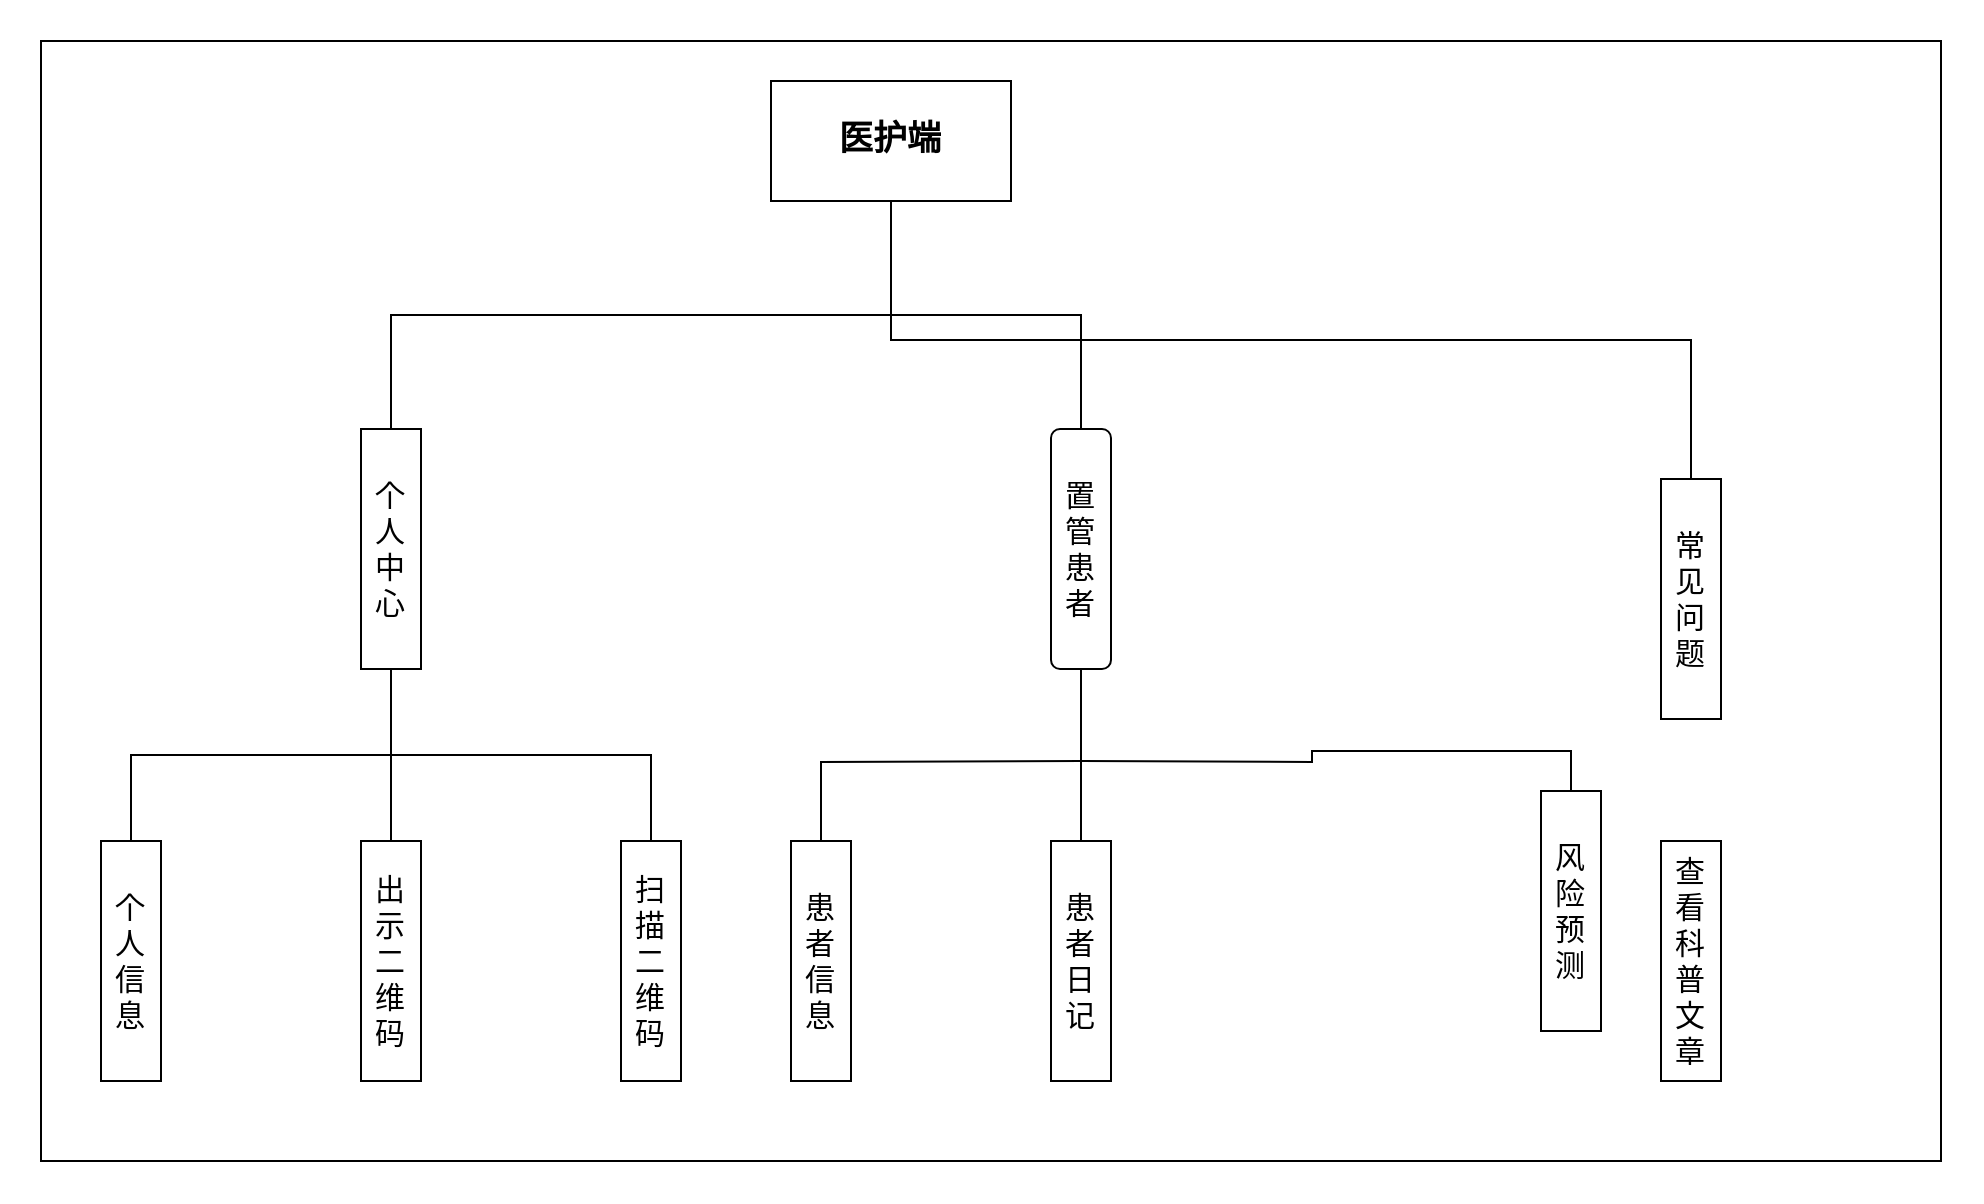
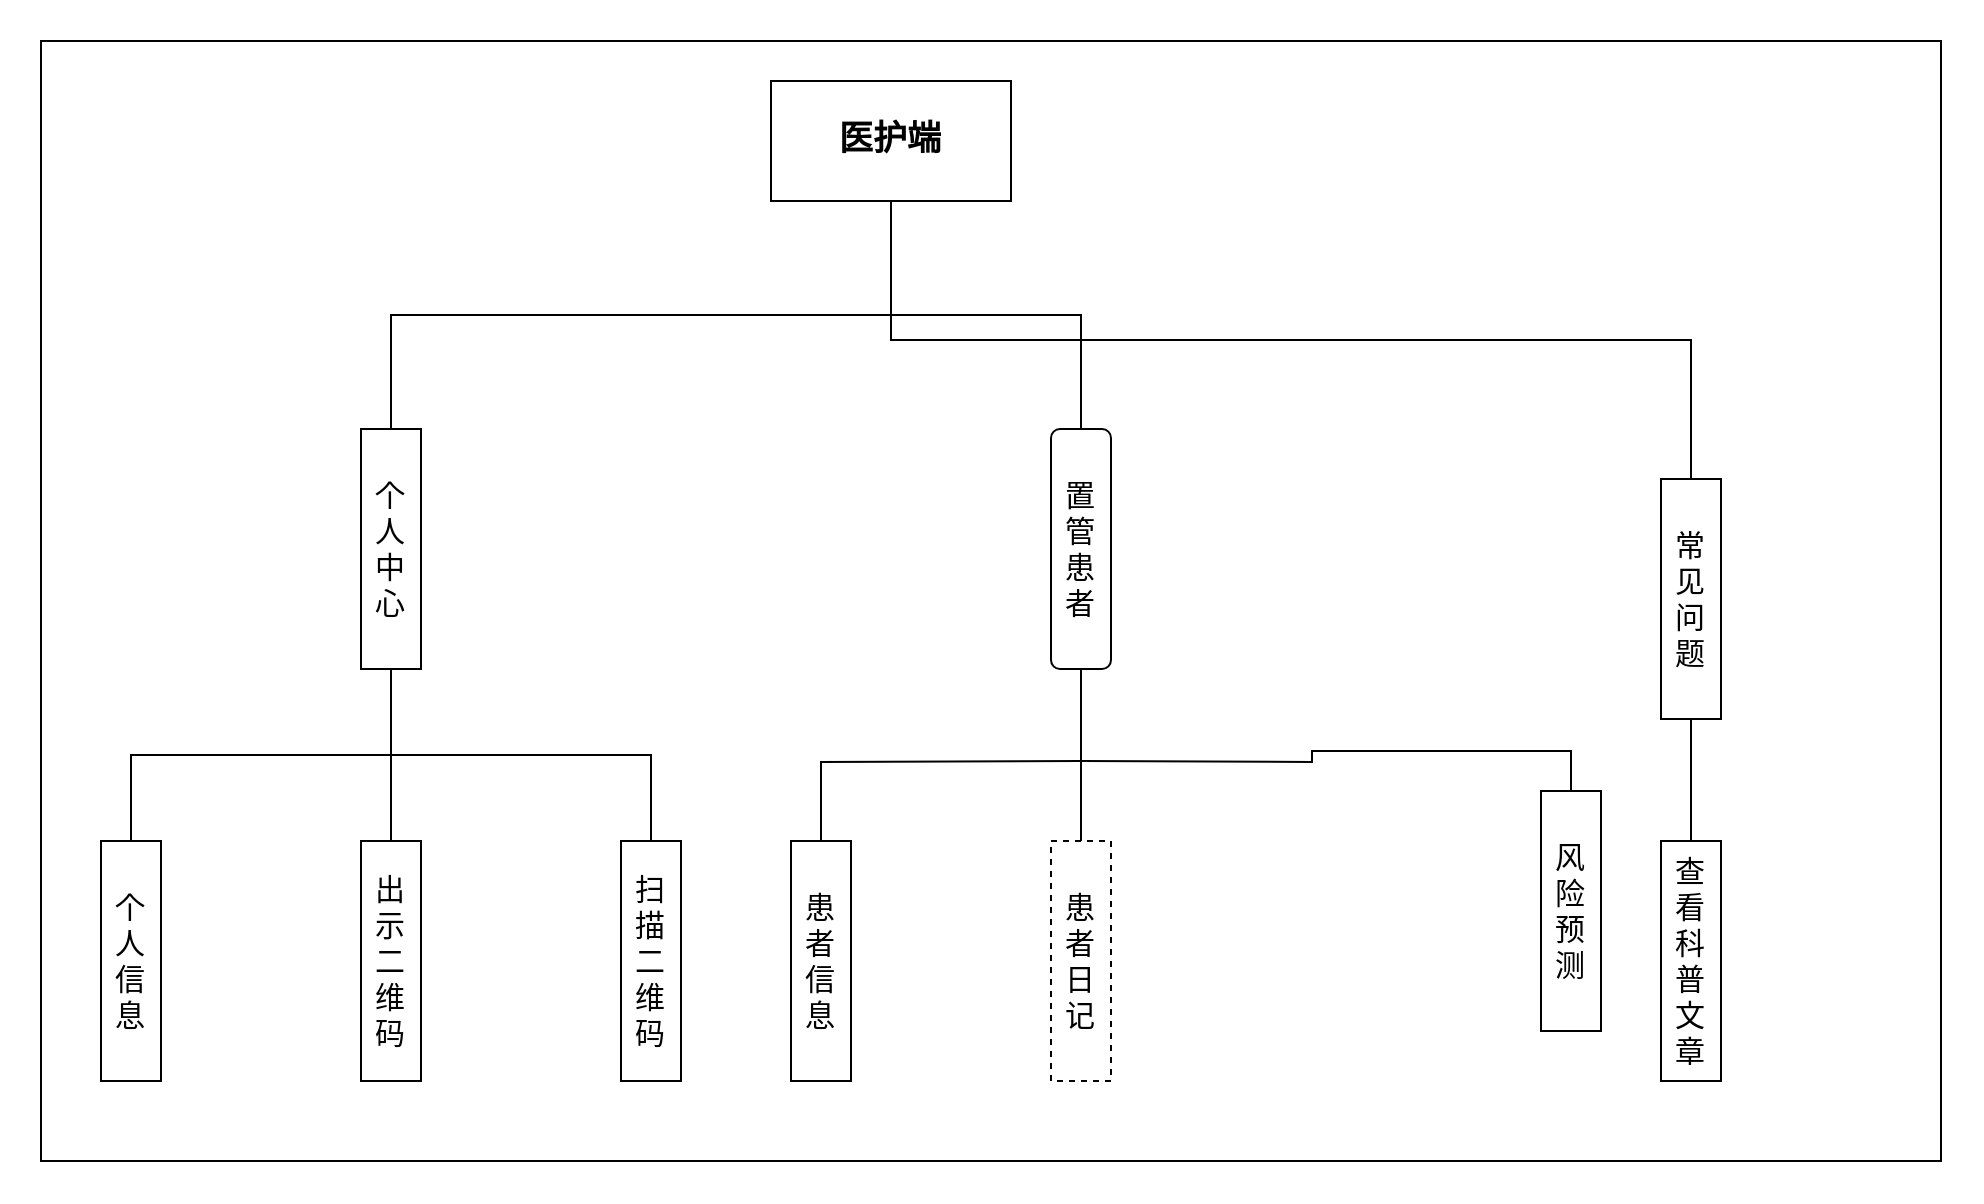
+ <mxCell id="12" style="edgeStyle=orthogonalEdgeStyle;rounded=0;orthogonalLoop=1;jettySize=auto;html=1;exitX=0.5;exitY=1;exitDx=0;exitDy=0;entryX=0.5;entryY=0;entryDx=0;entryDy=0;endArrow=none;endFill=0;" parent="1" source="13" target="23" edge="1"><mxGeometry relative="1" as="geometry" /></mxCell>
- <mxCell id="21" value="&lt;font style=&quot;font-size: 15px;&quot;&gt;患者日记&lt;/font&gt;" style="rounded=0;whiteSpace=wrap;html=1;" parent="1" vertex="1"><mxGeometry x="525" y="420" width="30" height="120" as="geometry" /></mxCell>
+ <mxCell id="21" value="&lt;font style=&quot;font-size: 15px;&quot;&gt;患者日记&lt;/font&gt;" style="rounded=0;whiteSpace=wrap;html=1;dashed=1;" parent="1" vertex="1"><mxGeometry x="525" y="420" width="30" height="120" as="geometry" /></mxCell>
